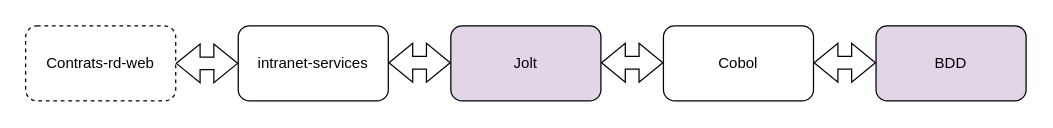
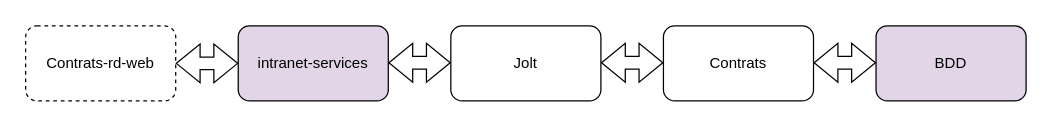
- <mxCell id="3" value="intranet-services" style="rounded=1;whiteSpace=wrap;html=1;" vertex="1" parent="1"><mxGeometry x="190" y="20" width="120" height="60" as="geometry" /></mxCell>
+ <mxCell id="3" value="intranet-services" style="rounded=1;whiteSpace=wrap;html=1;fillColor=#e1d5e7;" vertex="1" parent="1"><mxGeometry x="190" y="20" width="120" height="60" as="geometry" /></mxCell>
- <mxCell id="4" value="Jolt" style="rounded=1;whiteSpace=wrap;html=1;fillColor=#e1d5e7;" vertex="1" parent="1"><mxGeometry x="360" y="20" width="120" height="60" as="geometry" /></mxCell>
+ <mxCell id="4" value="Jolt" style="rounded=1;whiteSpace=wrap;html=1;" vertex="1" parent="1"><mxGeometry x="360" y="20" width="120" height="60" as="geometry" /></mxCell>
- <mxCell id="5" value="Cobol" style="rounded=1;whiteSpace=wrap;html=1;" vertex="1" parent="1"><mxGeometry x="530" y="20" width="120" height="60" as="geometry" /></mxCell>
+ <mxCell id="5" value="Contrats" style="rounded=1;whiteSpace=wrap;html=1;" vertex="1" parent="1"><mxGeometry x="530" y="20" width="120" height="60" as="geometry" /></mxCell>
